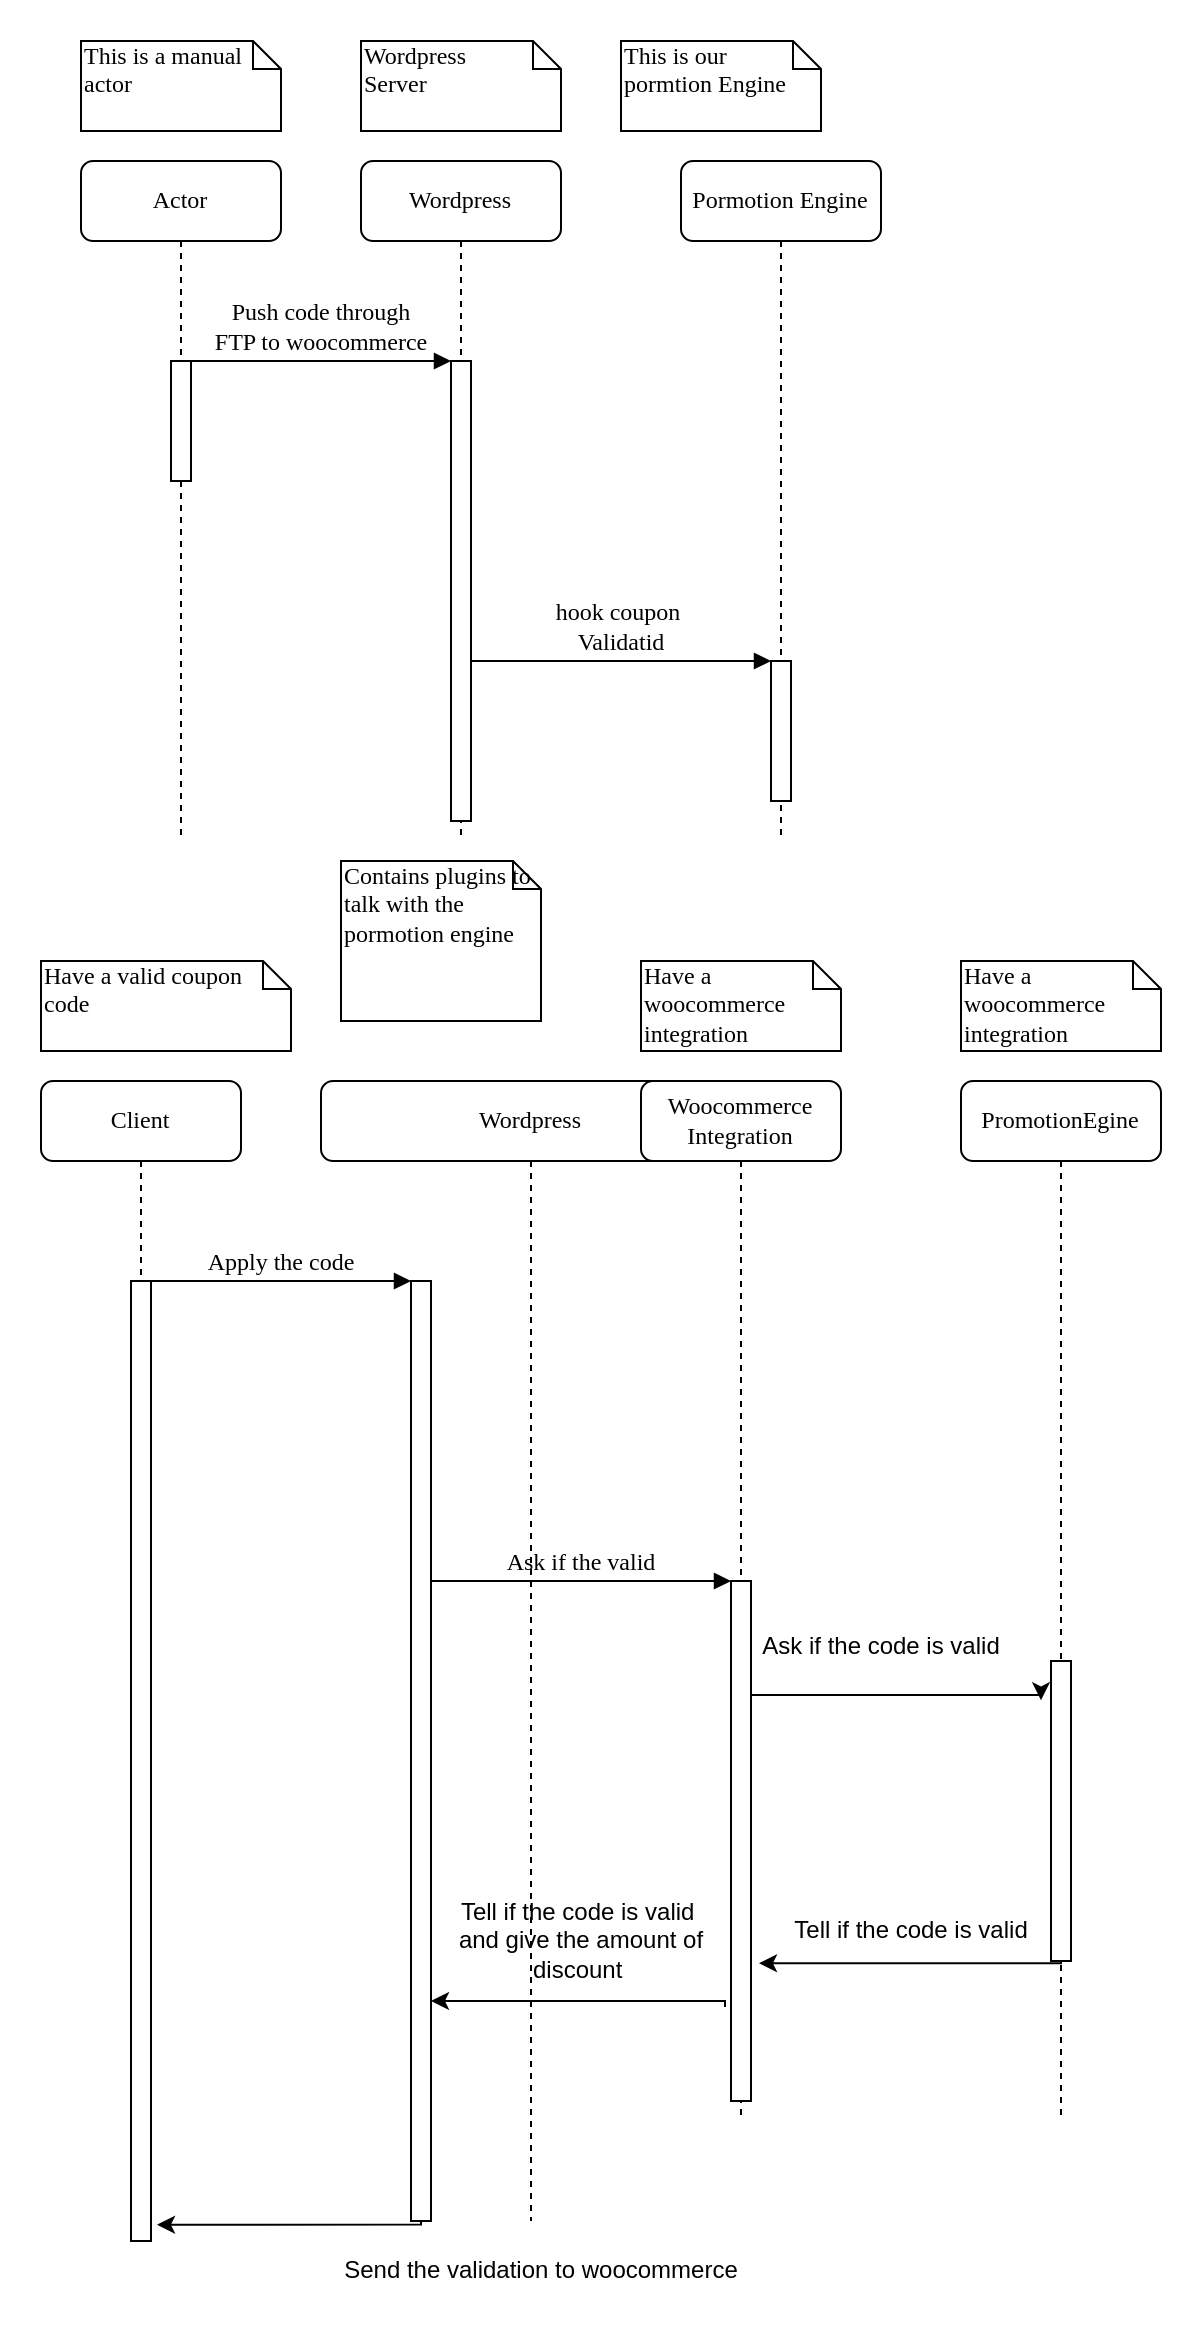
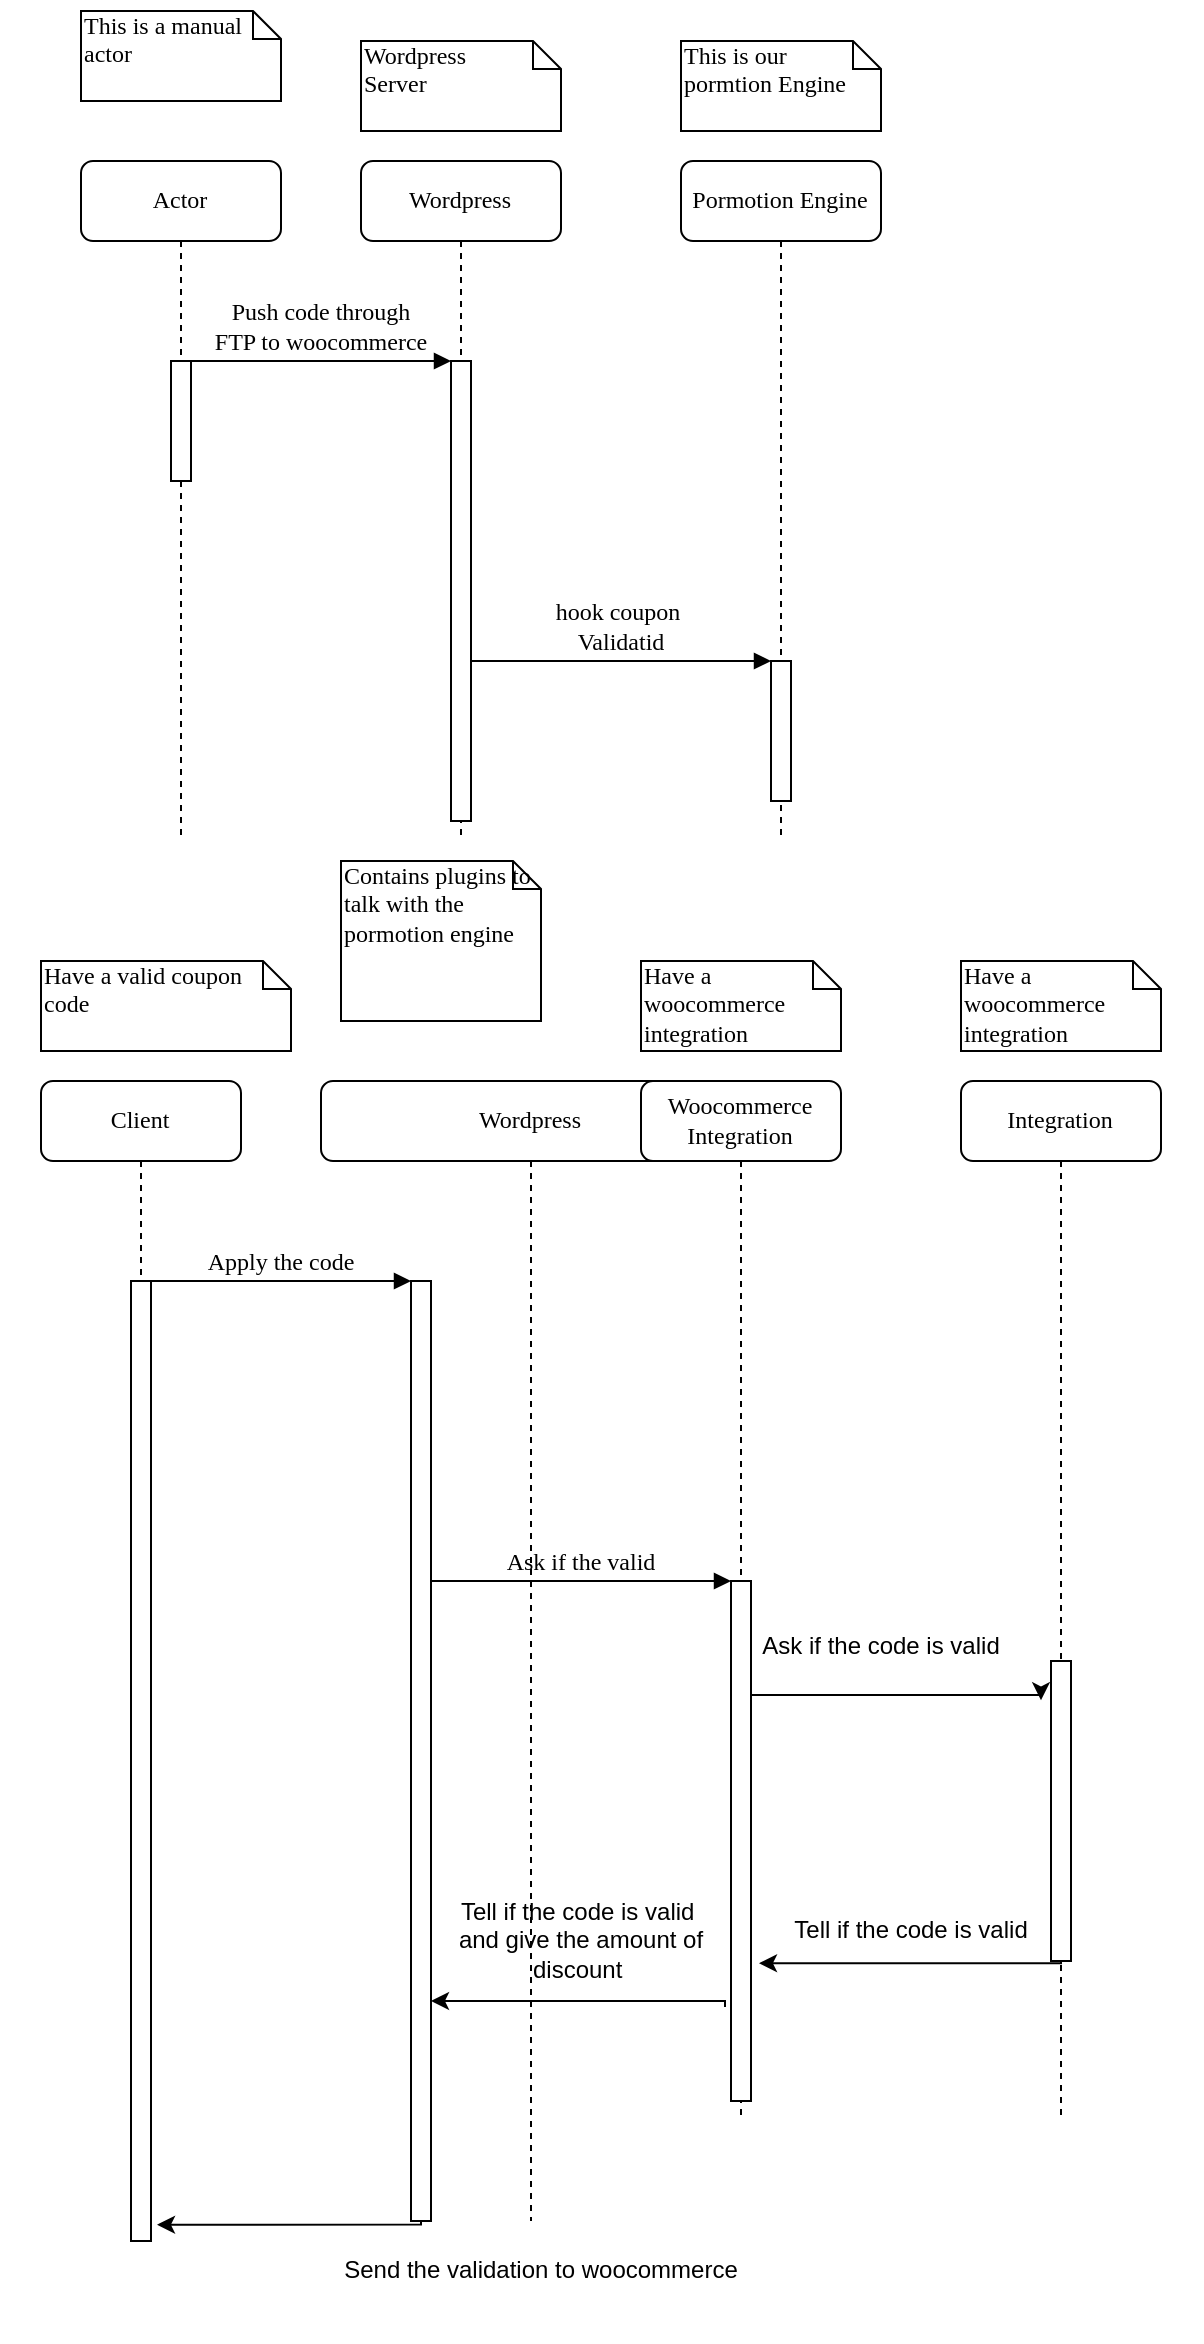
- <mxCell id="10" value="This is a manual actor" style="shape=note;whiteSpace=wrap;html=1;size=14;verticalAlign=top;align=left;spacingTop=-6;rounded=0;shadow=0;comic=0;labelBackgroundColor=none;strokeWidth=1;fontFamily=Verdana;fontSize=12" parent="1" vertex="1"><mxGeometry x="40" y="20" width="100" height="45" as="geometry" /></mxCell>
+ <mxCell id="10" value="This is a manual actor" style="shape=note;whiteSpace=wrap;html=1;size=14;verticalAlign=top;align=left;spacingTop=-6;rounded=0;shadow=0;comic=0;labelBackgroundColor=none;strokeWidth=1;fontFamily=Verdana;fontSize=12" parent="1" vertex="1"><mxGeometry x="40" y="5" width="100" height="45" as="geometry" /></mxCell>
- <mxCell id="12" value="This is our pormtion Engine" style="shape=note;whiteSpace=wrap;html=1;size=14;verticalAlign=top;align=left;spacingTop=-6;rounded=0;shadow=0;comic=0;labelBackgroundColor=none;strokeWidth=1;fontFamily=Verdana;fontSize=12" parent="1" vertex="1"><mxGeometry x="310" y="20" width="100" height="45" as="geometry" /></mxCell>
+ <mxCell id="12" value="This is our pormtion Engine" style="shape=note;whiteSpace=wrap;html=1;size=14;verticalAlign=top;align=left;spacingTop=-6;rounded=0;shadow=0;comic=0;labelBackgroundColor=none;strokeWidth=1;fontFamily=Verdana;fontSize=12" parent="1" vertex="1"><mxGeometry x="340" y="20" width="100" height="45" as="geometry" /></mxCell>
- <mxCell id="25" value="PromotionEgine" style="shape=umlLifeline;perimeter=lifelinePerimeter;whiteSpace=wrap;html=1;container=1;collapsible=0;recursiveResize=0;outlineConnect=0;rounded=1;shadow=0;comic=0;labelBackgroundColor=none;strokeWidth=1;fontFamily=Verdana;fontSize=12;align=center;" vertex="1" parent="1"><mxGeometry x="480" y="540" width="100" height="520" as="geometry" /></mxCell>
+ <mxCell id="25" value="Integration" style="shape=umlLifeline;perimeter=lifelinePerimeter;whiteSpace=wrap;html=1;container=1;collapsible=0;recursiveResize=0;outlineConnect=0;rounded=1;shadow=0;comic=0;labelBackgroundColor=none;strokeWidth=1;fontFamily=Verdana;fontSize=12;align=center;" vertex="1" parent="1"><mxGeometry x="480" y="540" width="100" height="520" as="geometry" /></mxCell>
